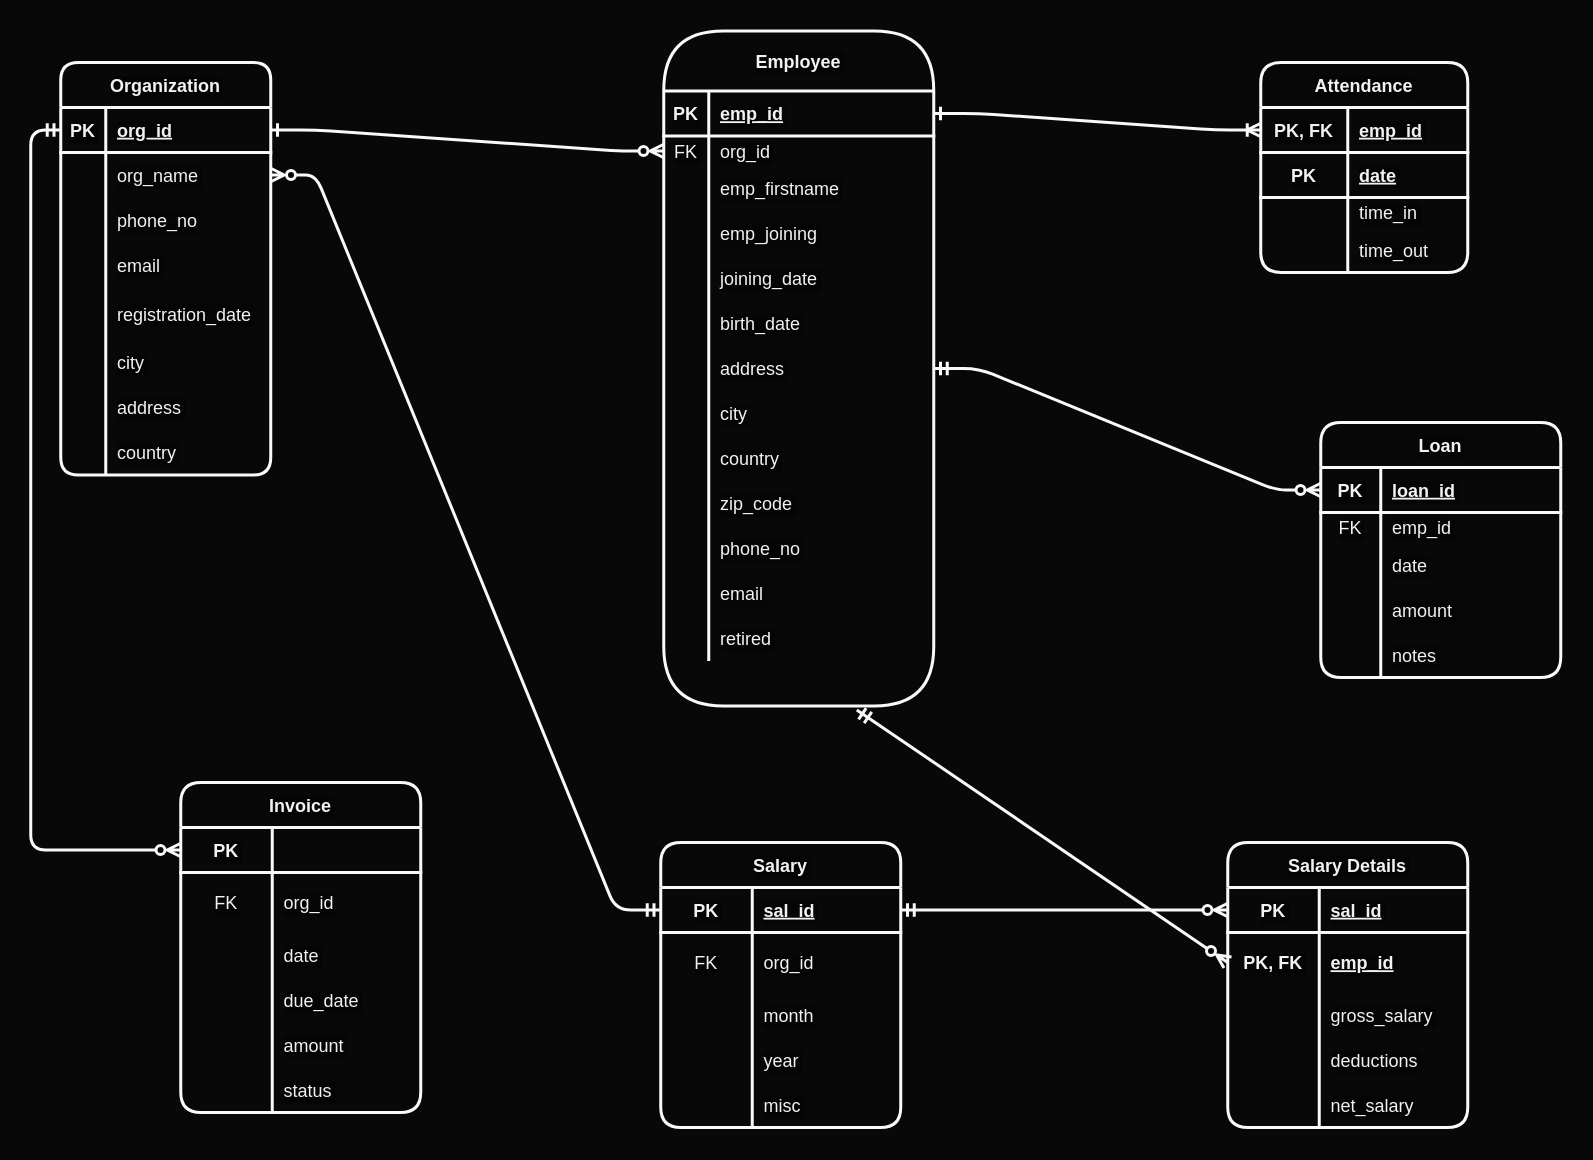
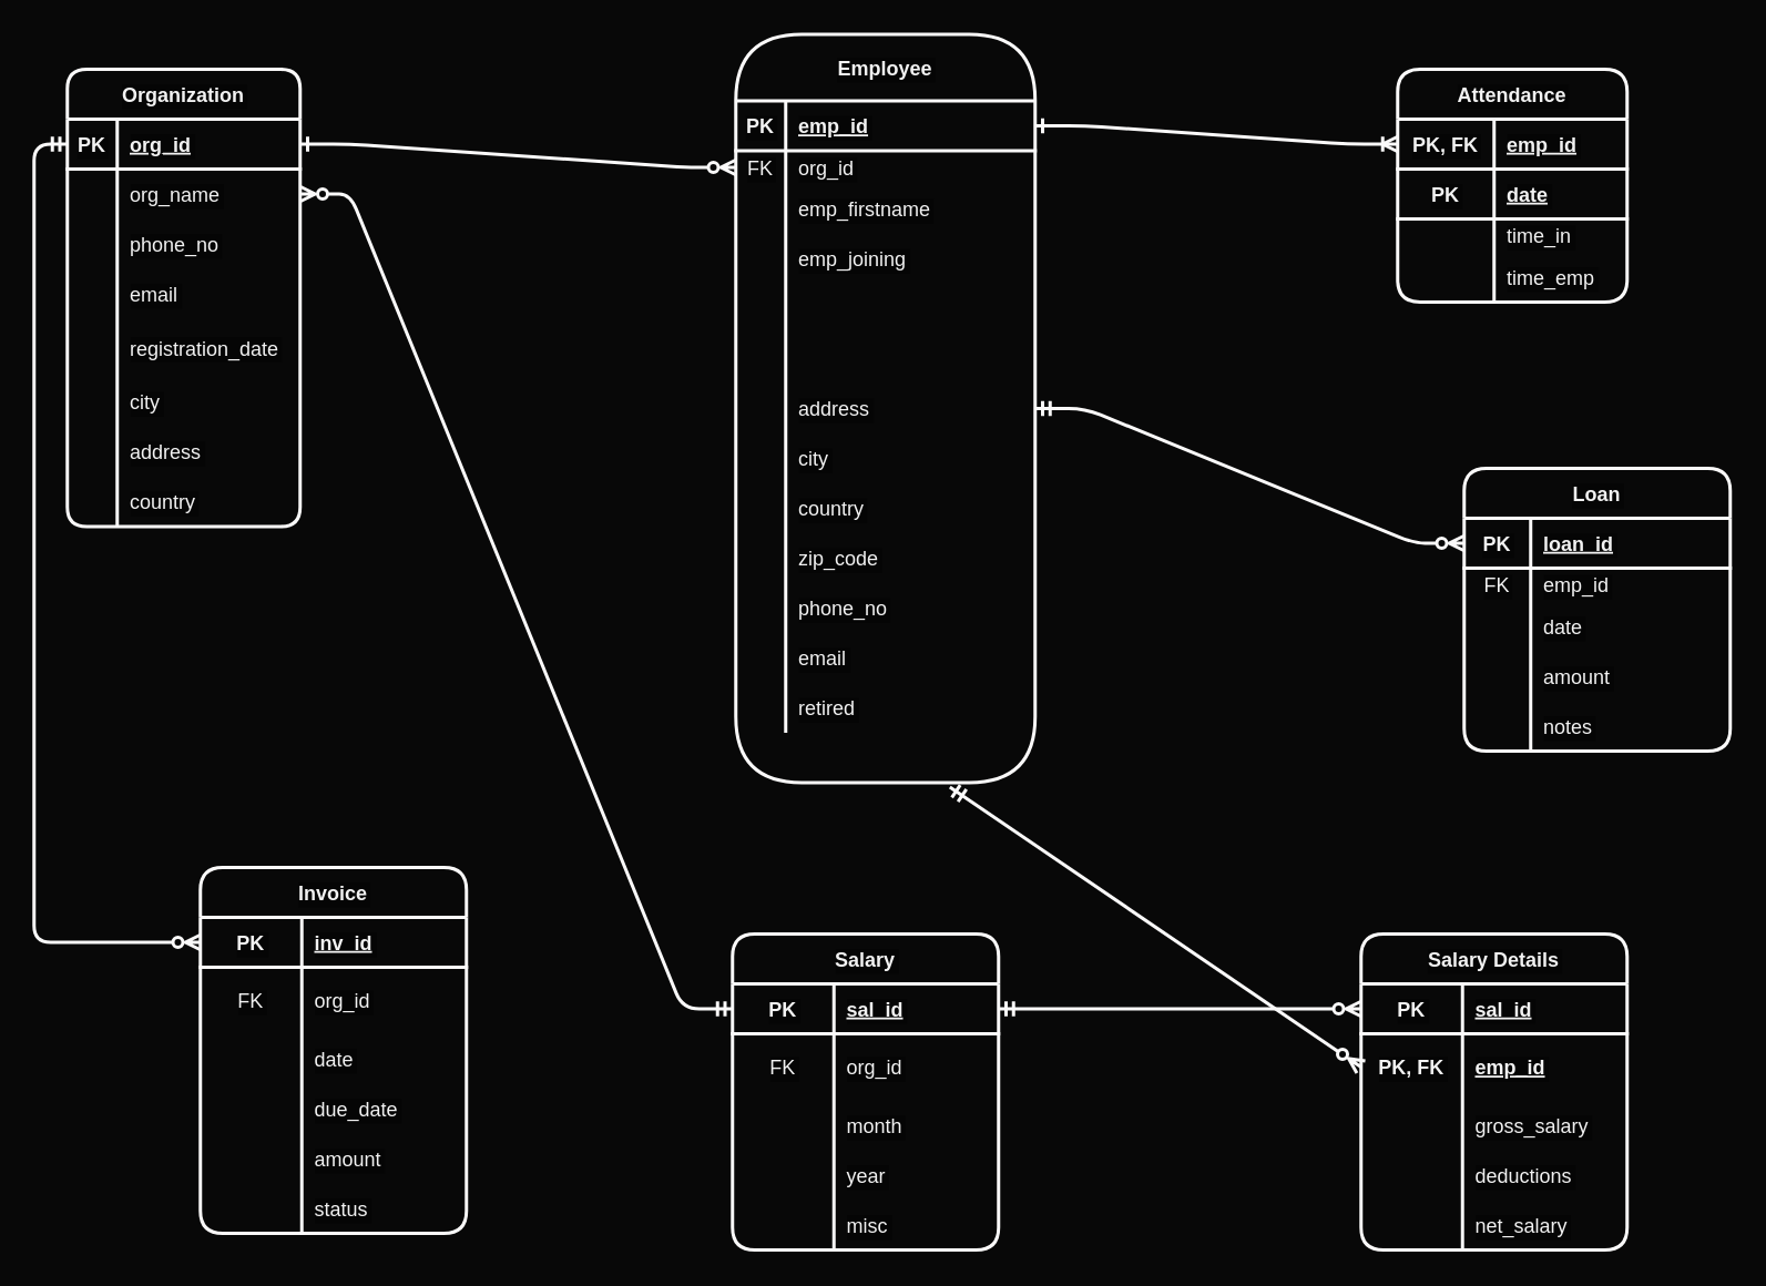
- <mxCell id="82" value="time_out" style="shape=partialRectangle;overflow=hidden;connectable=0;fillColor=none;top=0;left=0;bottom=0;right=0;align=left;spacingLeft=6;rounded=1;strokeColor=#faf9f9;strokeWidth=2;fontColor=#f2f2f2;labelBackgroundColor=#050505;" parent="80" vertex="1"><mxGeometry x="58" width="80" height="30" as="geometry"><mxRectangle width="80" height="30" as="alternateBounds" /></mxGeometry></mxCell>
+ <mxCell id="82" value="time_emp" style="shape=partialRectangle;overflow=hidden;connectable=0;fillColor=none;top=0;left=0;bottom=0;right=0;align=left;spacingLeft=6;rounded=1;strokeColor=#faf9f9;strokeWidth=2;fontColor=#f2f2f2;labelBackgroundColor=#050505;" parent="80" vertex="1"><mxGeometry x="58" width="80" height="30" as="geometry"><mxRectangle width="80" height="30" as="alternateBounds" /></mxGeometry></mxCell>
- <mxCell id="18" value="joining_date" style="shape=partialRectangle;overflow=hidden;connectable=0;fillColor=none;top=0;left=0;bottom=0;right=0;align=left;spacingLeft=6;rounded=1;strokeColor=#faf9f9;strokeWidth=2;fontColor=#f2f2f2;labelBackgroundColor=#050505;" parent="16" vertex="1"><mxGeometry x="30" width="150" height="30" as="geometry"><mxRectangle width="150" height="30" as="alternateBounds" /></mxGeometry></mxCell>
- <mxCell id="21" value="birth_date" style="shape=partialRectangle;overflow=hidden;connectable=0;fillColor=none;top=0;left=0;bottom=0;right=0;align=left;spacingLeft=6;rounded=1;strokeColor=#faf9f9;strokeWidth=2;fontColor=#f2f2f2;labelBackgroundColor=#050505;" parent="19" vertex="1"><mxGeometry x="30" width="150" height="30" as="geometry"><mxRectangle width="150" height="30" as="alternateBounds" /></mxGeometry></mxCell>
+ <mxCell id="139" value="inv_id" style="shape=partialRectangle;overflow=hidden;connectable=0;fillColor=none;top=0;left=0;bottom=0;right=0;align=left;spacingLeft=6;fontStyle=5;rounded=1;strokeColor=#faf9f9;strokeWidth=2;fontColor=#f2f2f2;labelBackgroundColor=#050505;" parent="137" vertex="1"><mxGeometry x="61" width="99" height="30" as="geometry"><mxRectangle width="99" height="30" as="alternateBounds" /></mxGeometry></mxCell>
